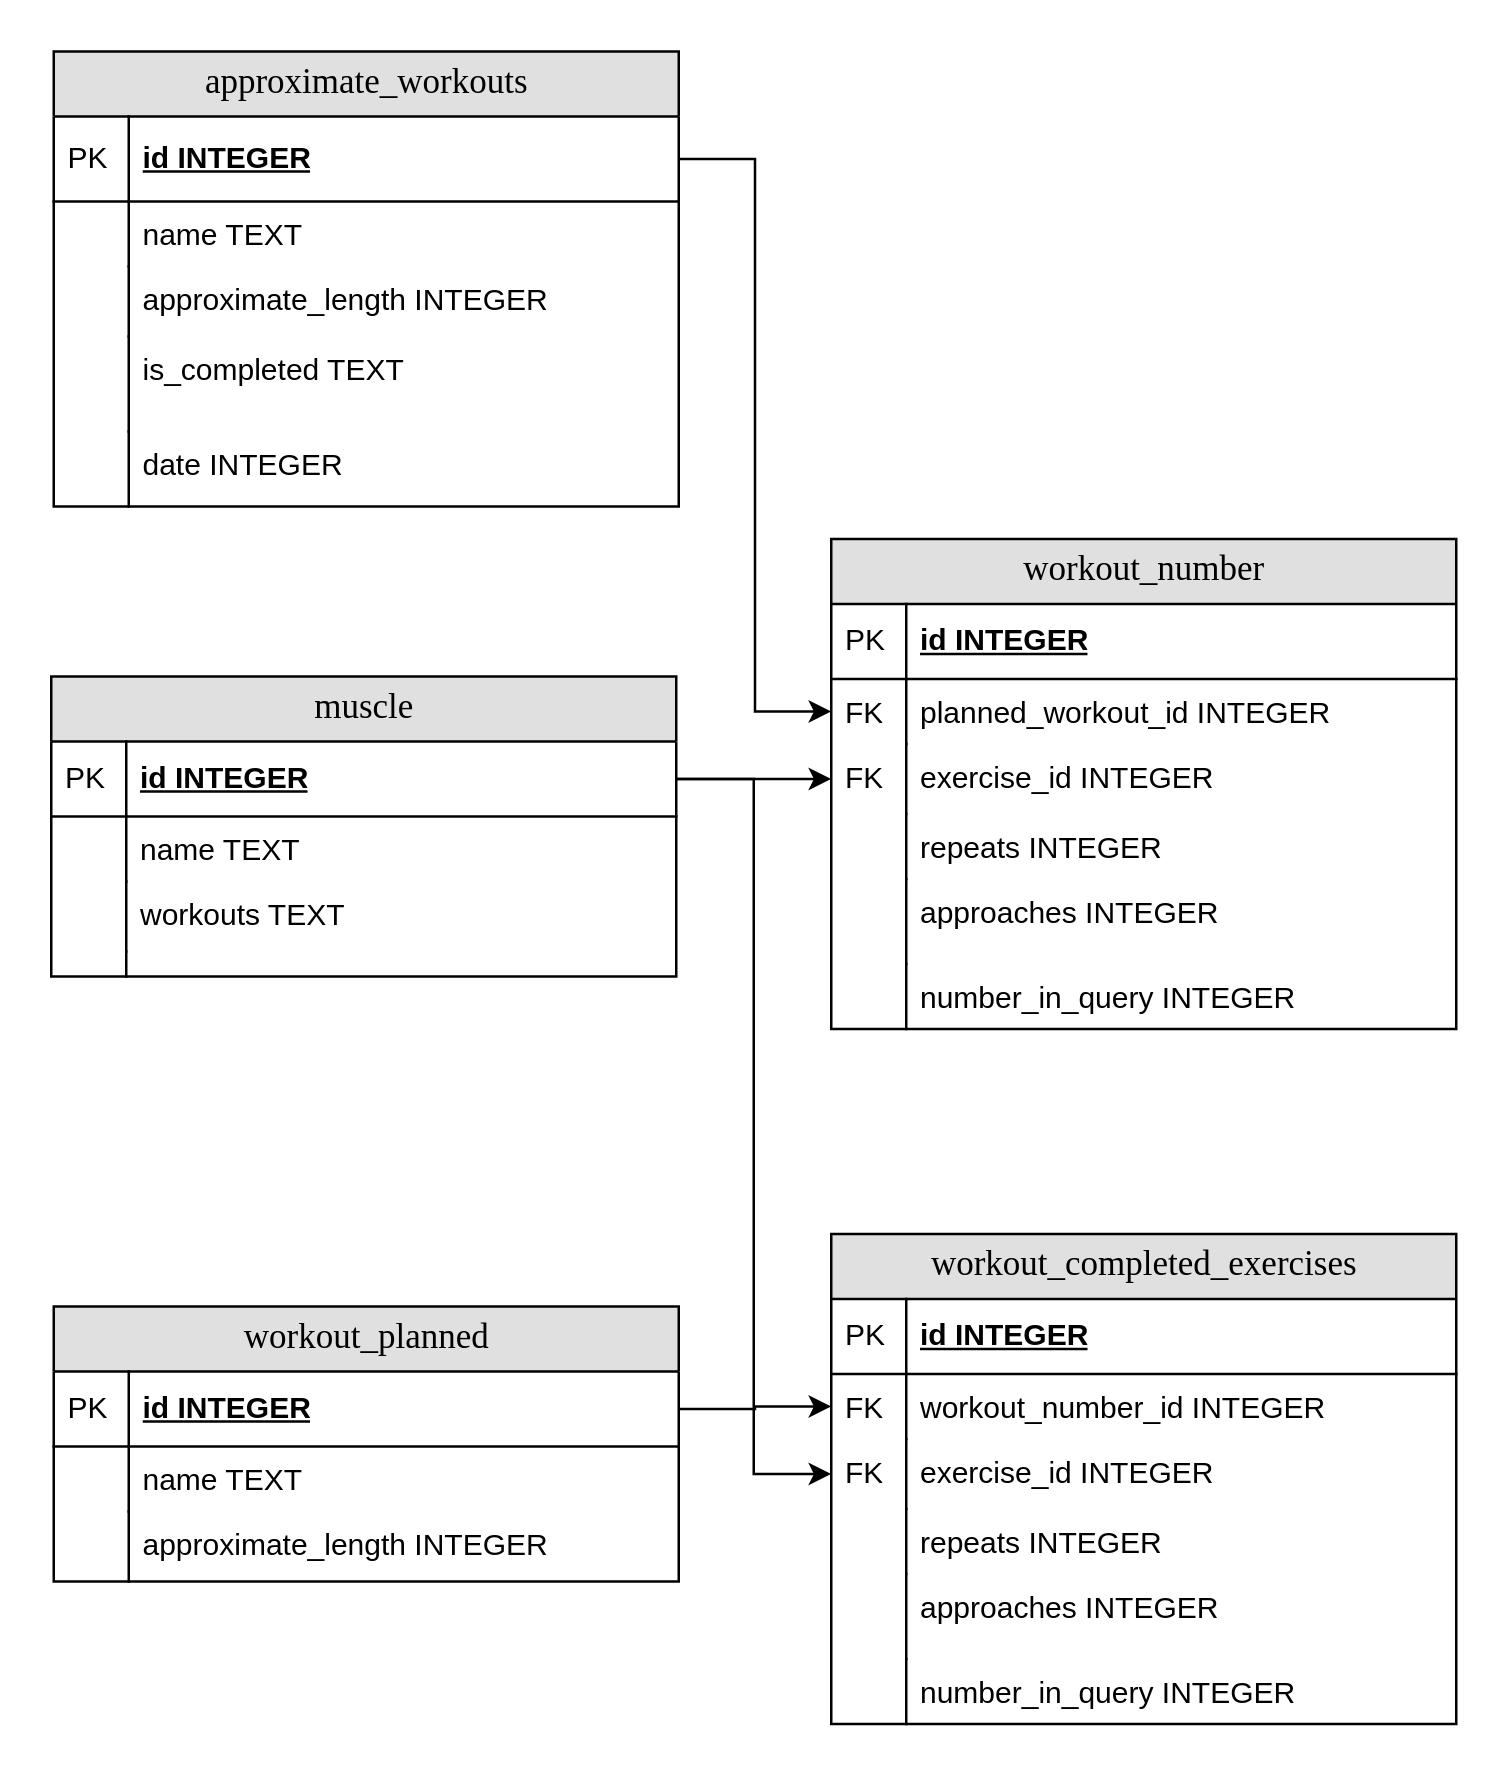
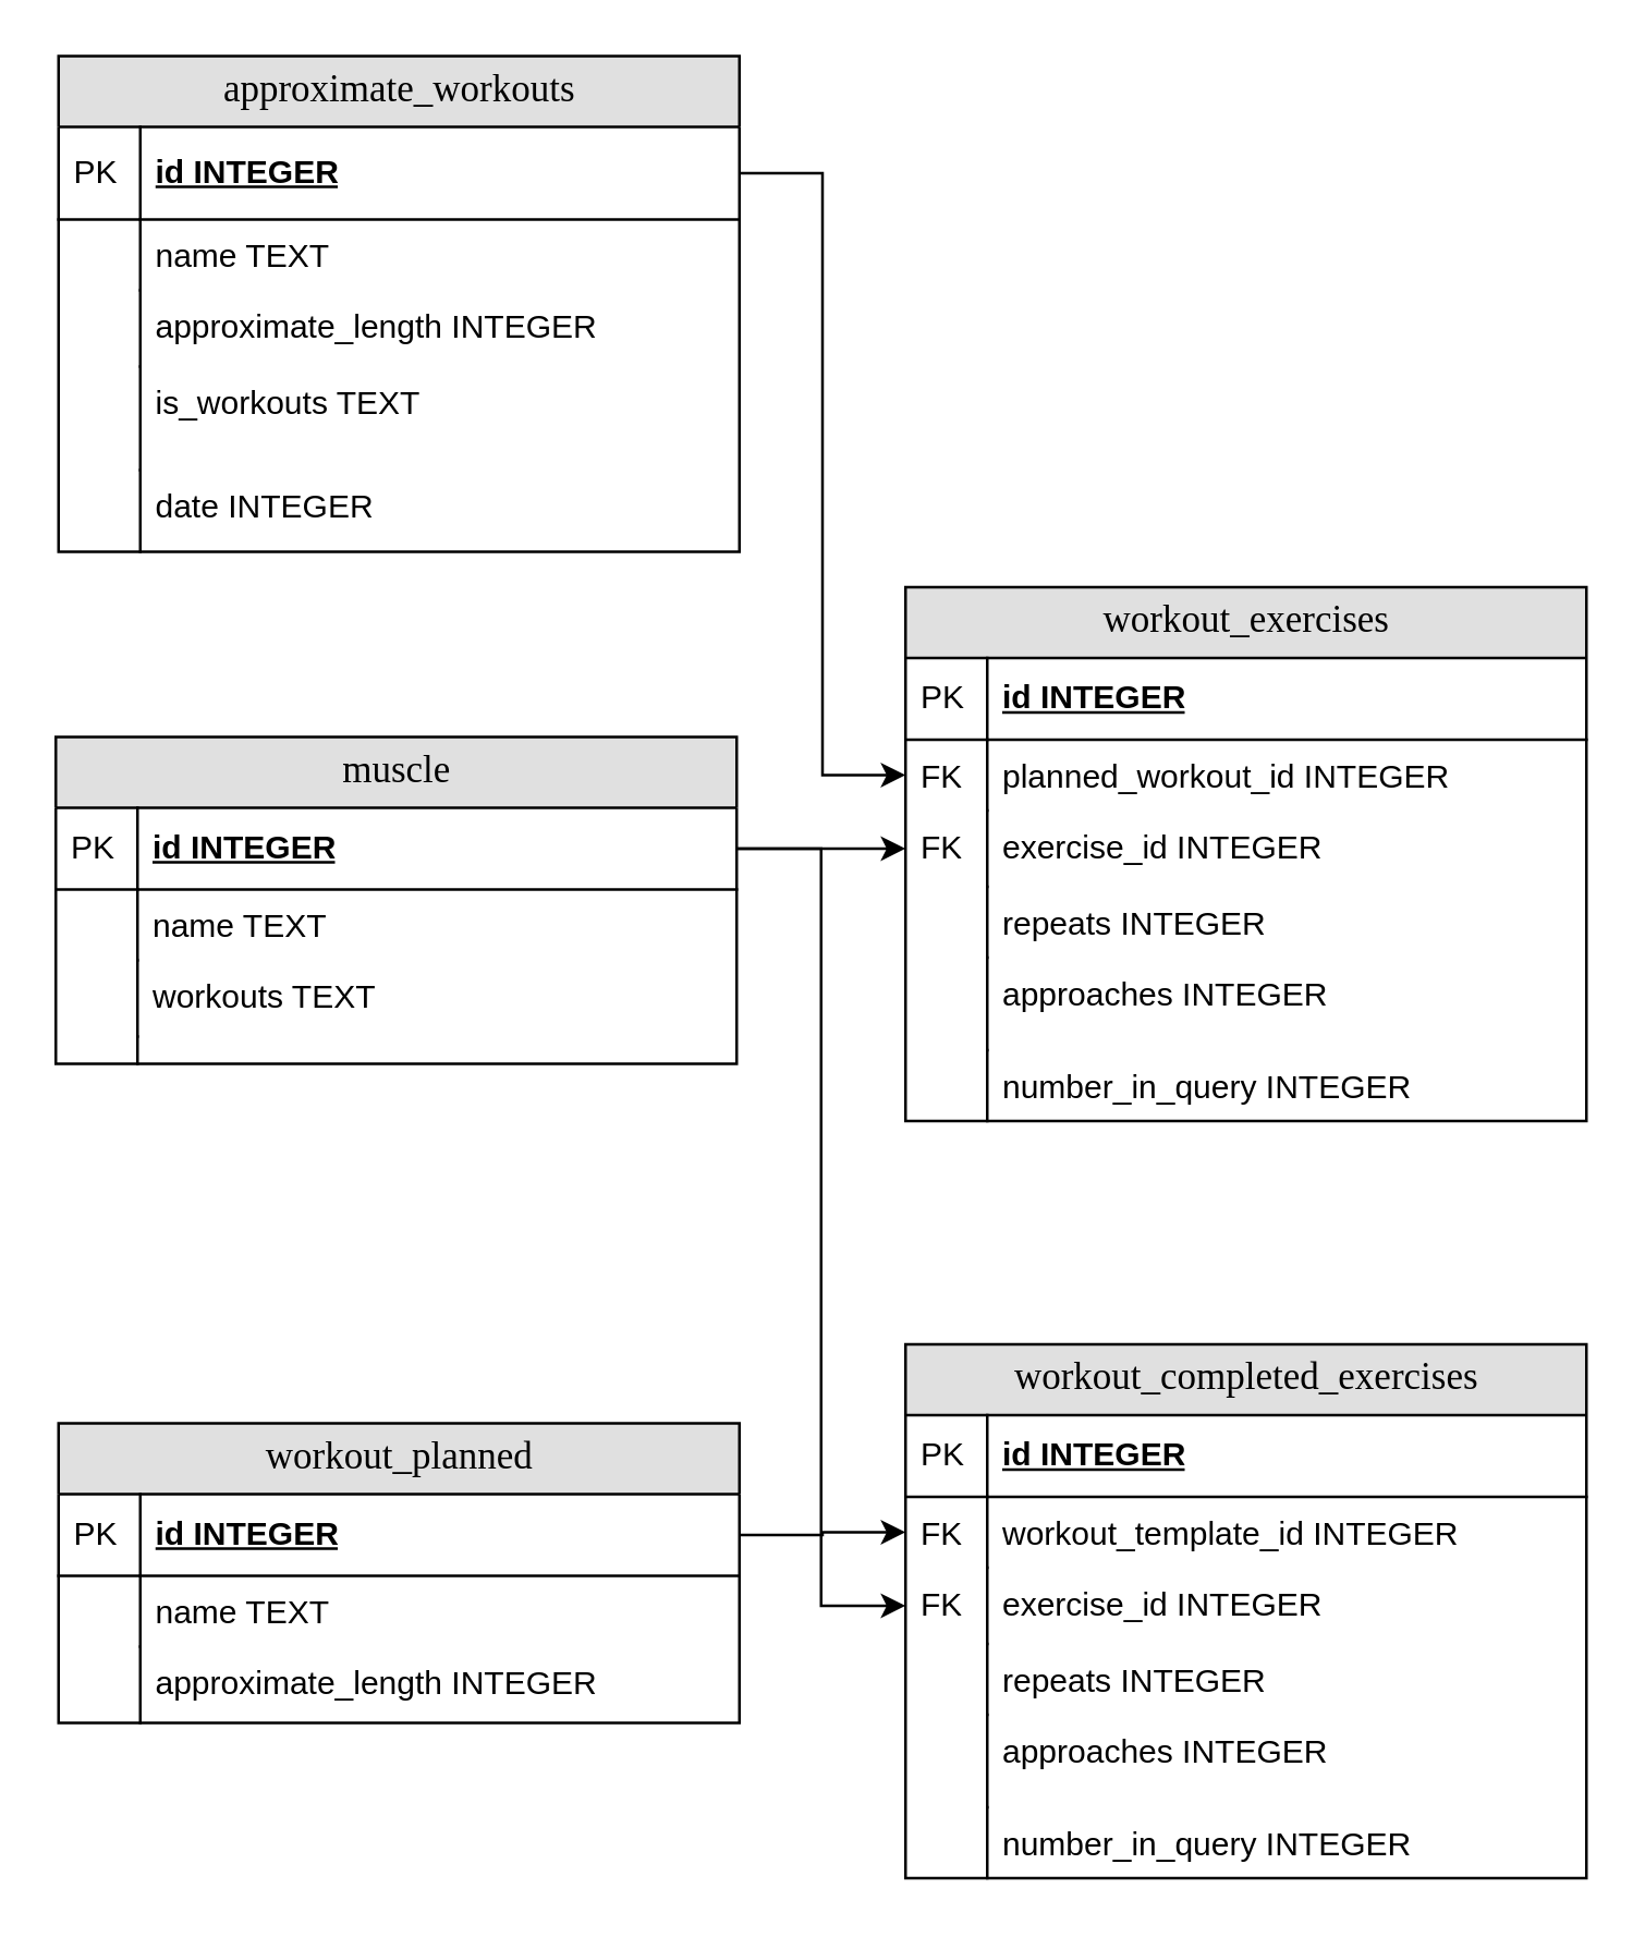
- <mxCell id="32" value="is_completed TEXT" style="shape=partialRectangle;top=0;left=0;right=0;bottom=0;html=1;align=left;verticalAlign=top;fillColor=none;spacingLeft=34;spacingRight=4;whiteSpace=wrap;overflow=hidden;rotatable=0;points=[[0,0.5],[1,0.5]];portConstraint=eastwest;dropTarget=0;" parent="25" vertex="1"><mxGeometry y="114" width="250" height="38" as="geometry" /></mxCell>
+ <mxCell id="32" value="is_workouts TEXT" style="shape=partialRectangle;top=0;left=0;right=0;bottom=0;html=1;align=left;verticalAlign=top;fillColor=none;spacingLeft=34;spacingRight=4;whiteSpace=wrap;overflow=hidden;rotatable=0;points=[[0,0.5],[1,0.5]];portConstraint=eastwest;dropTarget=0;" parent="25" vertex="1"><mxGeometry y="114" width="250" height="38" as="geometry" /></mxCell>
- <mxCell id="2" value="workout_number" style="swimlane;html=1;fontStyle=0;childLayout=stackLayout;horizontal=1;startSize=26;fillColor=#e0e0e0;horizontalStack=0;resizeParent=1;resizeLast=0;collapsible=1;marginBottom=0;swimlaneFillColor=#ffffff;align=center;rounded=0;shadow=0;comic=0;labelBackgroundColor=none;strokeWidth=1;fontFamily=Verdana;fontSize=14" parent="1" vertex="1"><mxGeometry x="332" y="215" width="250" height="196" as="geometry" /></mxCell>
+ <mxCell id="2" value="workout_exercises" style="swimlane;html=1;fontStyle=0;childLayout=stackLayout;horizontal=1;startSize=26;fillColor=#e0e0e0;horizontalStack=0;resizeParent=1;resizeLast=0;collapsible=1;marginBottom=0;swimlaneFillColor=#ffffff;align=center;rounded=0;shadow=0;comic=0;labelBackgroundColor=none;strokeWidth=1;fontFamily=Verdana;fontSize=14" parent="1" vertex="1"><mxGeometry x="332" y="215" width="250" height="196" as="geometry" /></mxCell>
- <mxCell id="46" value="workout_number_id INTEGER" style="shape=partialRectangle;top=0;left=0;right=0;bottom=0;html=1;align=left;verticalAlign=top;fillColor=none;spacingLeft=34;spacingRight=4;whiteSpace=wrap;overflow=hidden;rotatable=0;points=[[0,0.5],[1,0.5]];portConstraint=eastwest;dropTarget=0;" parent="43" vertex="1"><mxGeometry y="56" width="250" height="26" as="geometry" /></mxCell>
+ <mxCell id="46" value="workout_template_id INTEGER" style="shape=partialRectangle;top=0;left=0;right=0;bottom=0;html=1;align=left;verticalAlign=top;fillColor=none;spacingLeft=34;spacingRight=4;whiteSpace=wrap;overflow=hidden;rotatable=0;points=[[0,0.5],[1,0.5]];portConstraint=eastwest;dropTarget=0;" parent="43" vertex="1"><mxGeometry y="56" width="250" height="26" as="geometry" /></mxCell>
